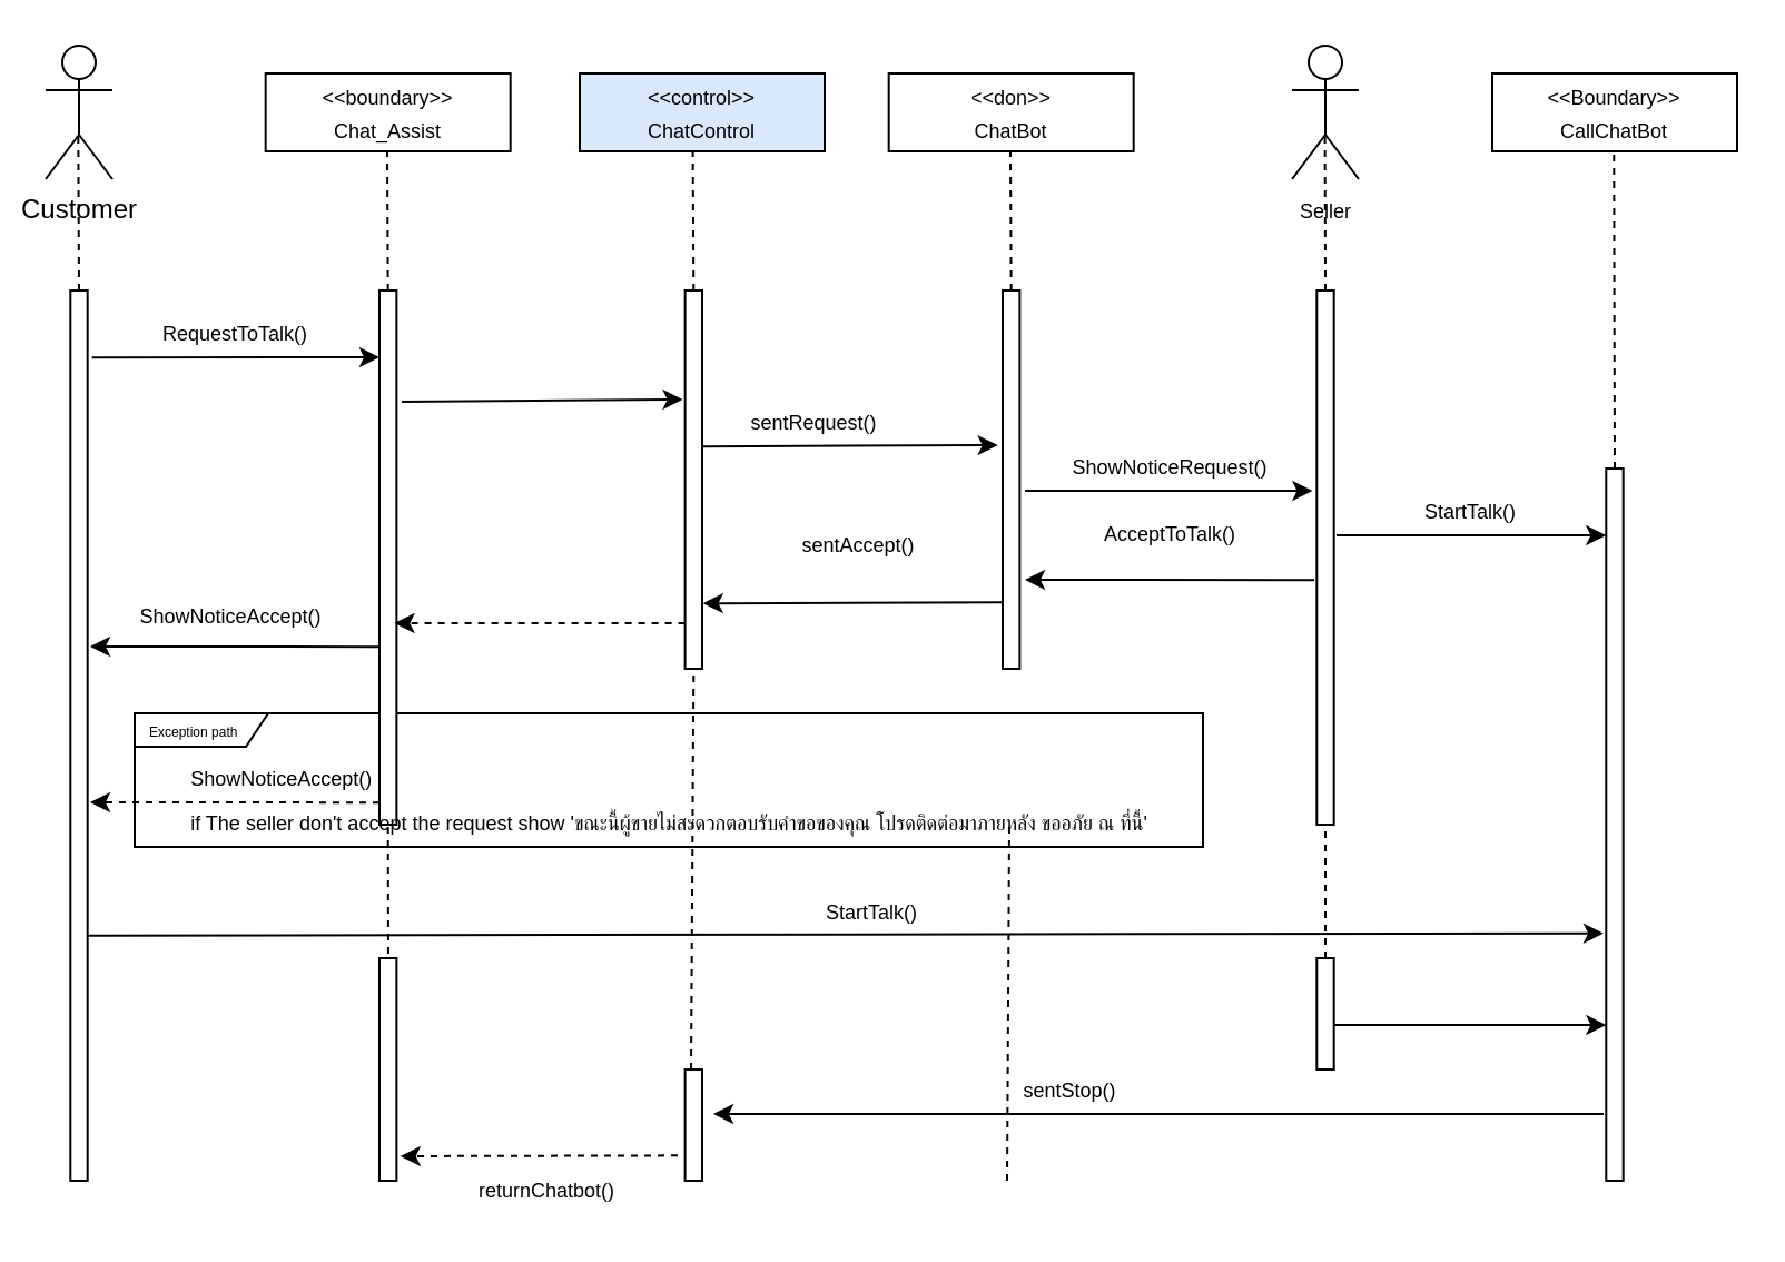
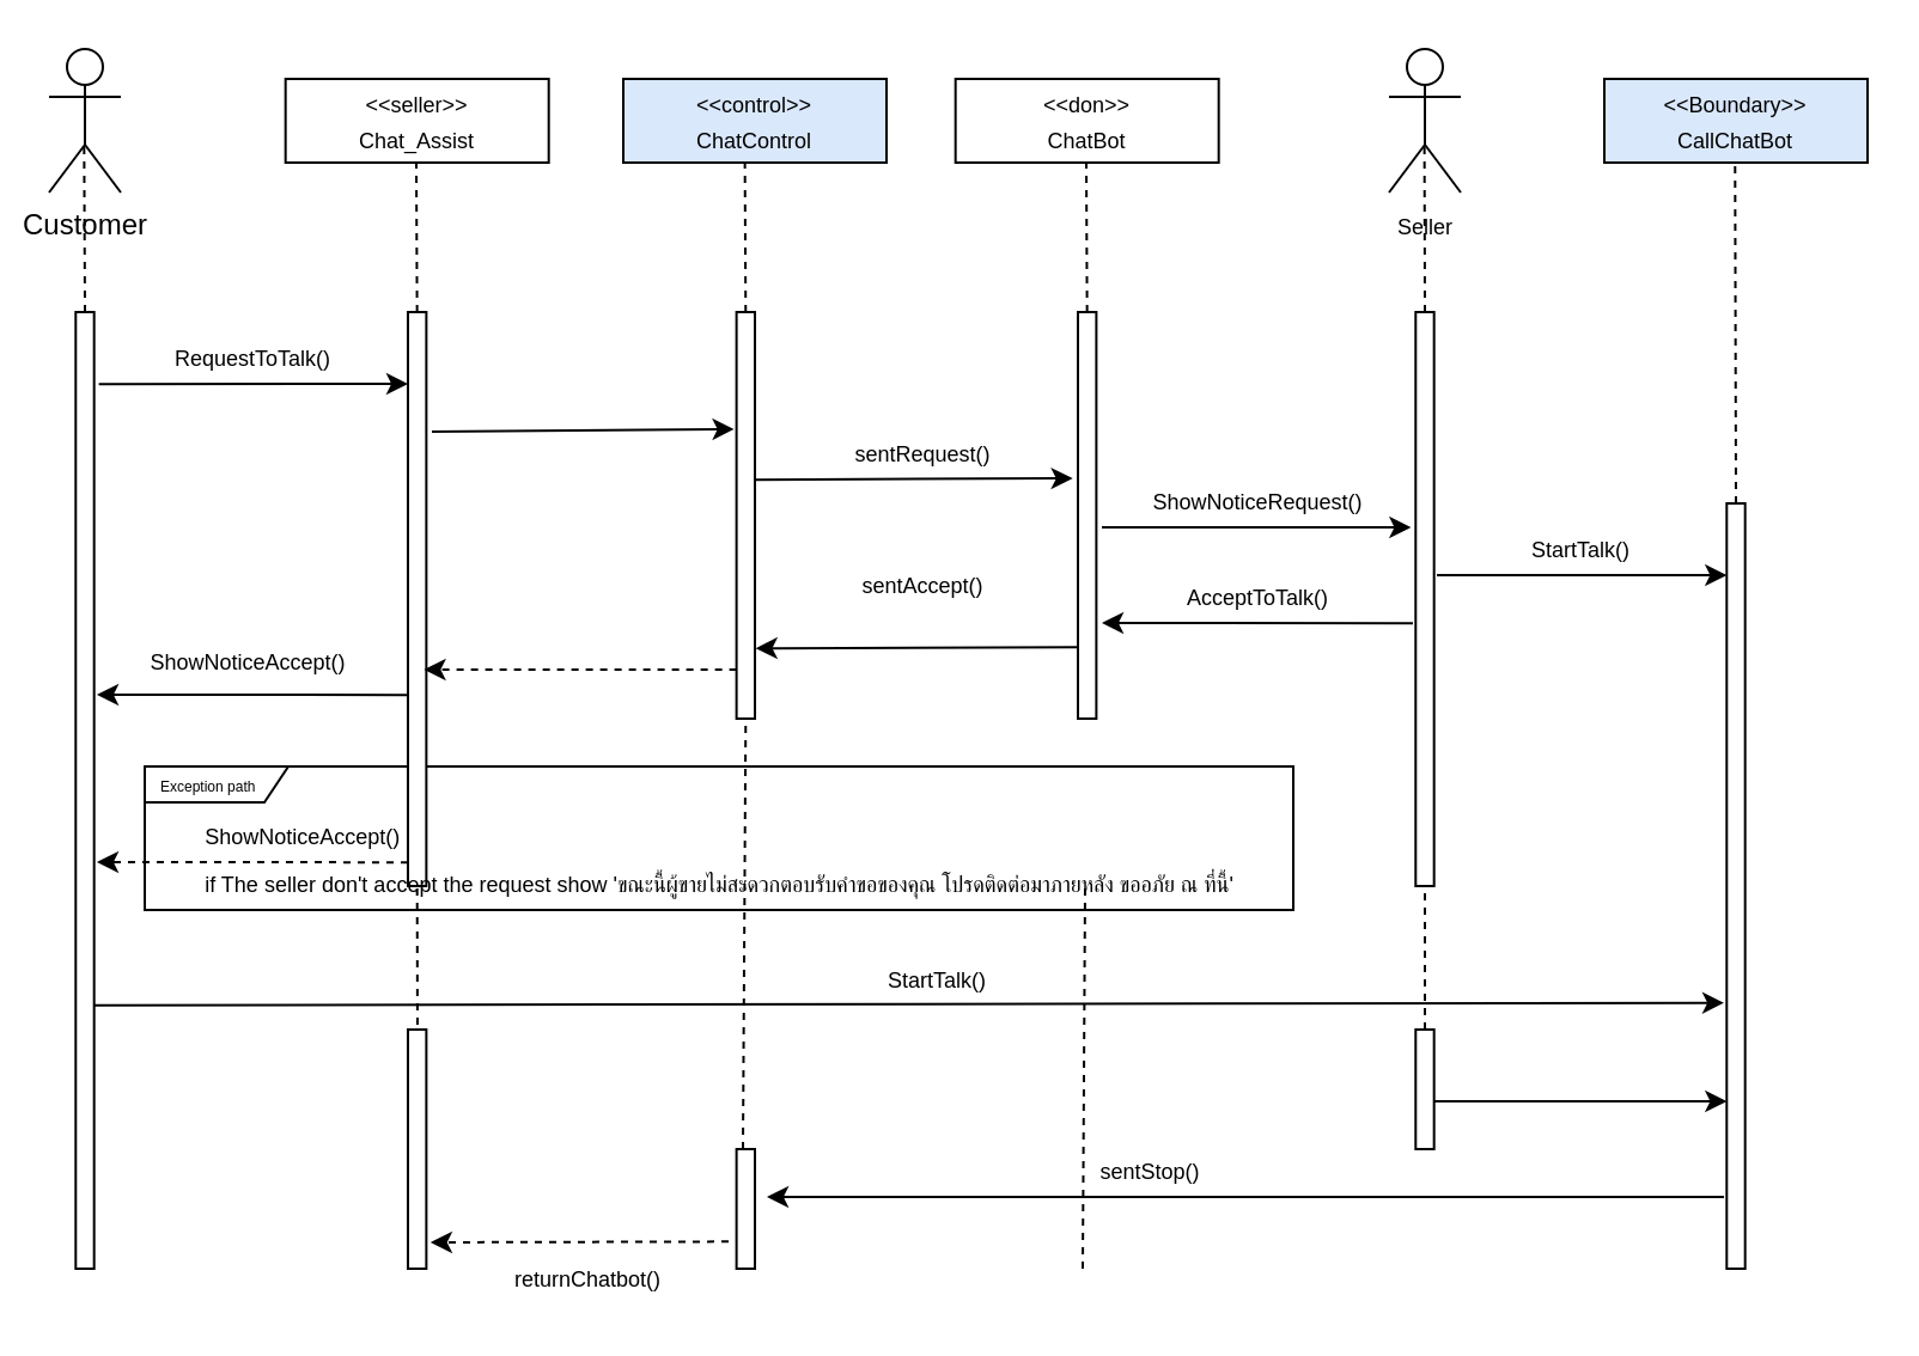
- <mxCell id="10" value="&lt;font style=&quot;font-size: 9px;&quot;&gt;&amp;lt;&amp;lt;boundary&amp;gt;&amp;gt;&lt;br&gt;Chat_Assist&lt;br&gt;&lt;/font&gt;" style="rounded=0;whiteSpace=wrap;html=1;" parent="1" vertex="1"><mxGeometry x="118.84" y="32.5" width="110" height="35" as="geometry" /></mxCell>
+ <mxCell id="10" value="&lt;font style=&quot;font-size: 9px;&quot;&gt;&amp;lt;&amp;lt;seller&amp;gt;&amp;gt;&lt;br&gt;Chat_Assist&lt;br&gt;&lt;/font&gt;" style="rounded=0;whiteSpace=wrap;html=1;" parent="1" vertex="1"><mxGeometry x="118.84" y="32.5" width="110" height="35" as="geometry" /></mxCell>
- <mxCell id="25" value="&lt;font style=&quot;font-size: 9px;&quot;&gt;&amp;lt;&amp;lt;Boundary&amp;gt;&amp;gt;&lt;br&gt;CallChatBot&lt;/font&gt;" style="rounded=0;whiteSpace=wrap;html=1;" parent="1" vertex="1"><mxGeometry x="670" y="32.5" width="110" height="35" as="geometry" /></mxCell>
+ <mxCell id="25" value="&lt;font style=&quot;font-size: 9px;&quot;&gt;&amp;lt;&amp;lt;Boundary&amp;gt;&amp;gt;&lt;br&gt;CallChatBot&lt;/font&gt;" style="rounded=0;whiteSpace=wrap;html=1;fillColor=#dae8fc;" parent="1" vertex="1"><mxGeometry x="670" y="32.5" width="110" height="35" as="geometry" /></mxCell>
- <mxCell id="11" value="sentRequest()" style="text;html=1;align=center;verticalAlign=middle;resizable=0;points=[];autosize=1;strokeColor=none;fillColor=none;fontSize=9;" parent="1" vertex="1"><mxGeometry x="325" y="180" width="80" height="20" as="geometry" /></mxCell>
+ <mxCell id="11" value="sentRequest()" style="text;html=1;align=center;verticalAlign=middle;resizable=0;points=[];autosize=1;strokeColor=none;fillColor=none;fontSize=9;" parent="1" vertex="1"><mxGeometry x="345" y="180" width="80" height="20" as="geometry" /></mxCell>
- <mxCell id="17" value="AcceptToTalk()" style="text;html=1;align=center;verticalAlign=middle;resizable=0;points=[];autosize=1;strokeColor=none;fillColor=none;fontSize=9;" parent="1" vertex="1"><mxGeometry x="485" y="230" width="80" height="20" as="geometry" /></mxCell>
+ <mxCell id="17" value="AcceptToTalk()" style="text;html=1;align=center;verticalAlign=middle;resizable=0;points=[];autosize=1;strokeColor=none;fillColor=none;fontSize=9;" parent="1" vertex="1"><mxGeometry x="485" y="240" width="80" height="20" as="geometry" /></mxCell>
